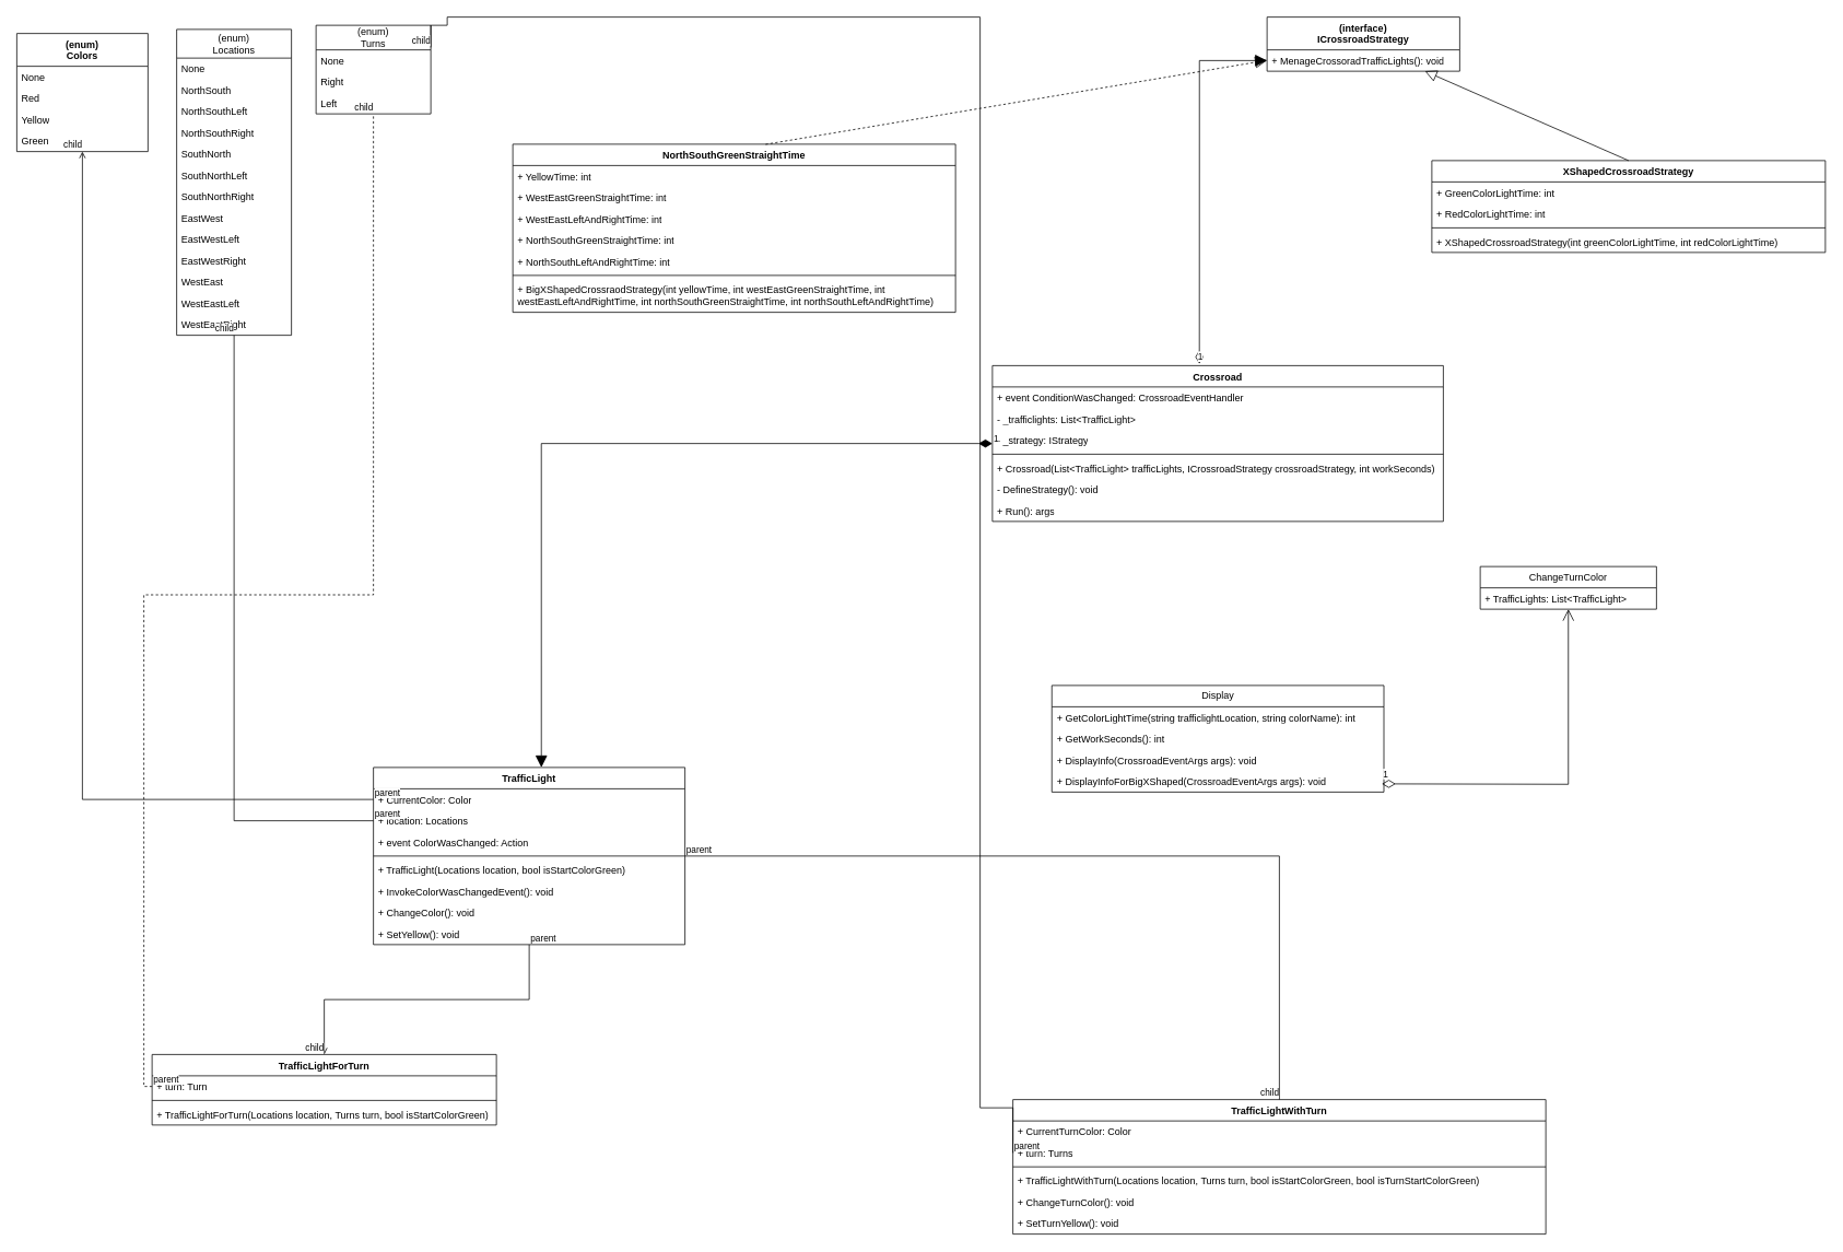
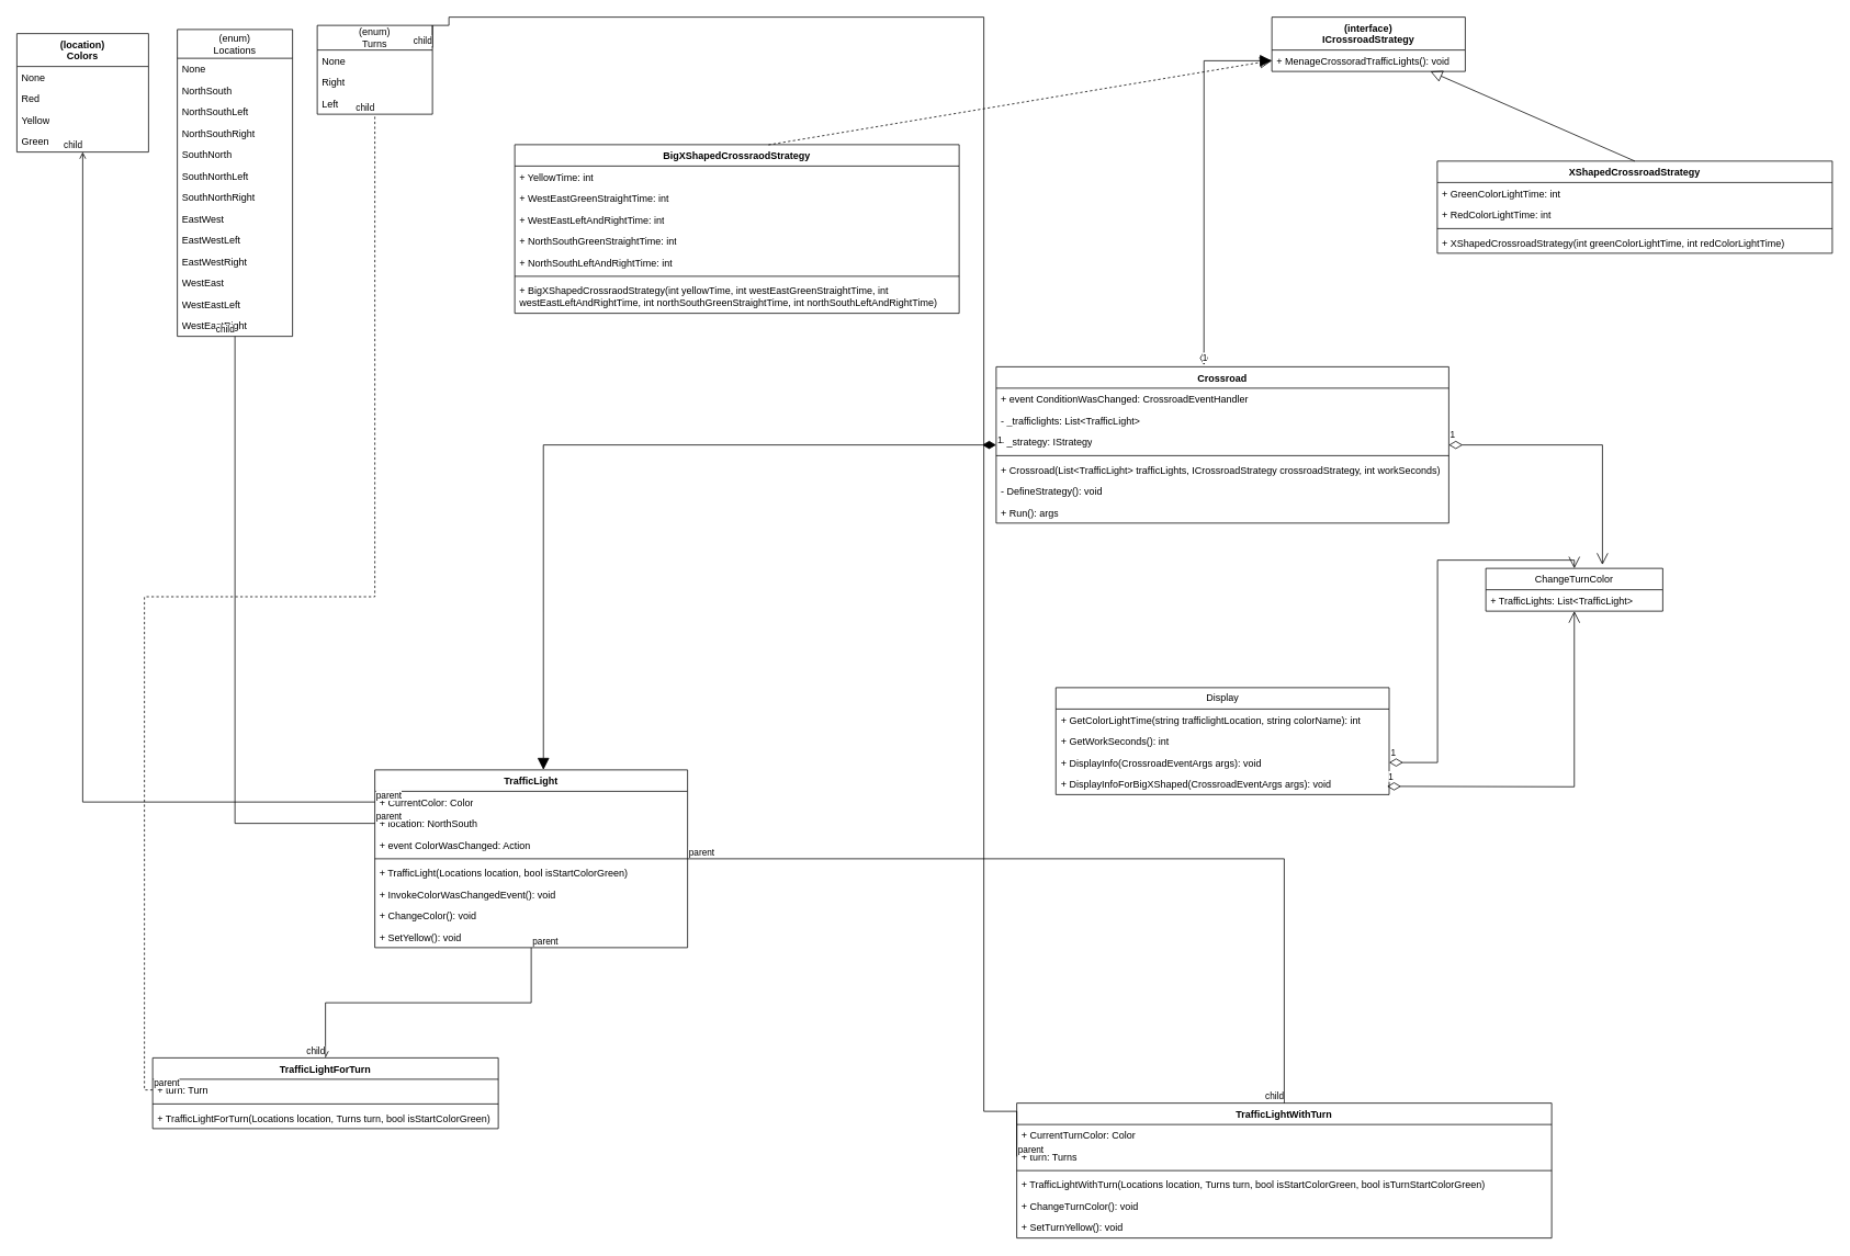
- <mxCell id="2" value="(enum)&lt;br&gt;Colors" style="swimlane;fontStyle=1;align=center;verticalAlign=top;childLayout=stackLayout;horizontal=1;startSize=40;horizontalStack=0;resizeParent=1;resizeParentMax=0;resizeLast=0;collapsible=1;marginBottom=0;whiteSpace=wrap;html=1;" vertex="1" parent="1"><mxGeometry x="20" y="40" width="160" height="144" as="geometry" /></mxCell>
+ <mxCell id="2" value="(location)&lt;br&gt;Colors" style="swimlane;fontStyle=1;align=center;verticalAlign=top;childLayout=stackLayout;horizontal=1;startSize=40;horizontalStack=0;resizeParent=1;resizeParentMax=0;resizeLast=0;collapsible=1;marginBottom=0;whiteSpace=wrap;html=1;" vertex="1" parent="1"><mxGeometry x="20" y="40" width="160" height="144" as="geometry" /></mxCell>
- <mxCell id="32" value="NorthSouthGreenStraightTime" style="swimlane;fontStyle=1;align=center;verticalAlign=top;childLayout=stackLayout;horizontal=1;startSize=26;horizontalStack=0;resizeParent=1;resizeParentMax=0;resizeLast=0;collapsible=1;marginBottom=0;whiteSpace=wrap;html=1;" vertex="1" parent="1"><mxGeometry x="625" y="175" width="540" height="205" as="geometry" /></mxCell>
+ <mxCell id="32" value="BigXShapedCrossraodStrategy" style="swimlane;fontStyle=1;align=center;verticalAlign=top;childLayout=stackLayout;horizontal=1;startSize=26;horizontalStack=0;resizeParent=1;resizeParentMax=0;resizeLast=0;collapsible=1;marginBottom=0;whiteSpace=wrap;html=1;" vertex="1" parent="1"><mxGeometry x="625" y="175" width="540" height="205" as="geometry" /></mxCell>
+ <mxCell id="99" value="1" style="endArrow=open;html=1;endSize=12;startArrow=diamondThin;startSize=14;startFill=0;edgeStyle=orthogonalEdgeStyle;align=left;verticalAlign=bottom;rounded=0;entryX=0.659;entryY=-0.083;entryDx=0;entryDy=0;entryPerimeter=0;" edge="1" parent="1" source="60" target="68"><mxGeometry x="-1" y="3" relative="1" as="geometry"><mxPoint x="1845" y="425" as="sourcePoint" /><mxPoint x="2005" y="425" as="targetPoint" /></mxGeometry></mxCell>
+ <mxCell id="98" value="1" style="endArrow=open;html=1;endSize=12;startArrow=diamondThin;startSize=14;startFill=0;edgeStyle=orthogonalEdgeStyle;align=left;verticalAlign=bottom;rounded=0;exitX=1;exitY=0.5;exitDx=0;exitDy=0;entryX=0.5;entryY=0;entryDx=0;entryDy=0;" edge="1" parent="1" source="73" target="68"><mxGeometry x="-1" y="3" relative="1" as="geometry"><mxPoint x="1760" y="840" as="sourcePoint" /><mxPoint x="1920" y="840" as="targetPoint" /></mxGeometry></mxCell>
- <mxCell id="42" value="+ location: Locations" style="text;strokeColor=none;fillColor=none;align=left;verticalAlign=top;spacingLeft=4;spacingRight=4;overflow=hidden;rotatable=0;points=[[0,0.5],[1,0.5]];portConstraint=eastwest;whiteSpace=wrap;html=1;" vertex="1" parent="40"><mxGeometry y="52" width="380" height="26" as="geometry" /></mxCell>
+ <mxCell id="42" value="+ location: NorthSouth" style="text;strokeColor=none;fillColor=none;align=left;verticalAlign=top;spacingLeft=4;spacingRight=4;overflow=hidden;rotatable=0;points=[[0,0.5],[1,0.5]];portConstraint=eastwest;whiteSpace=wrap;html=1;" vertex="1" parent="40"><mxGeometry y="52" width="380" height="26" as="geometry" /></mxCell>
